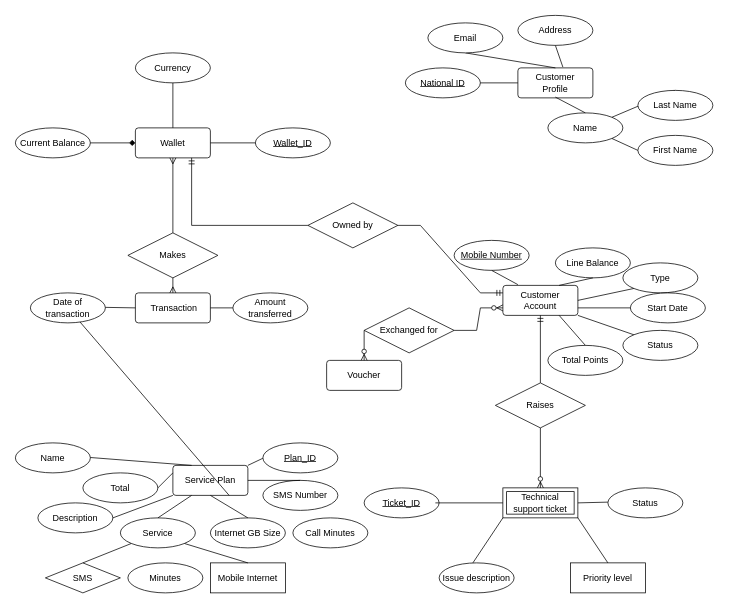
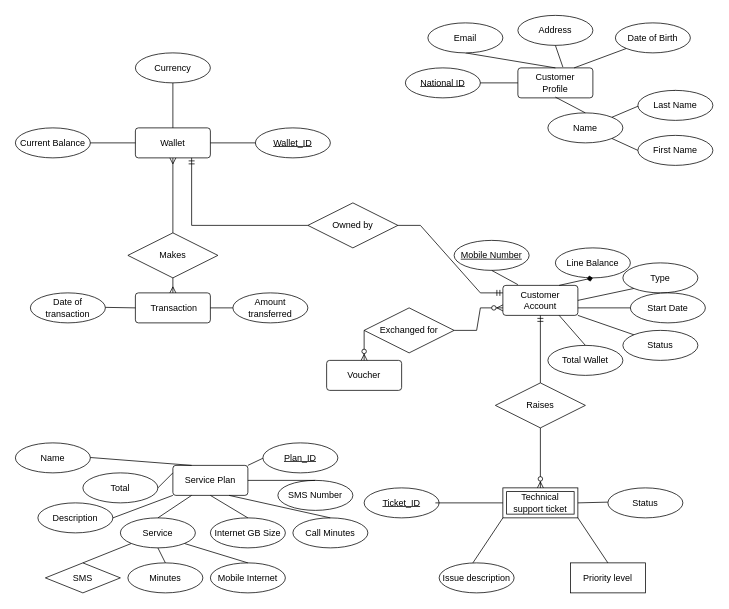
+ <mxCell id="29" value="Date of Birth" style="ellipse;whiteSpace=wrap;html=1;align=center;" parent="1" vertex="1"><mxGeometry x="820" y="30" width="100" height="40" as="geometry" /></mxCell>
+ <mxCell id="33" value="" style="endArrow=none;html=1;rounded=0;fontFamily=Helvetica;fontSize=12;fontColor=default;fontStyle=4;entryX=0;entryY=1;entryDx=0;entryDy=0;exitX=0.75;exitY=0;exitDx=0;exitDy=0;" parent="1" source="9" target="29" edge="1"><mxGeometry relative="1" as="geometry"><mxPoint x="750" y="89" as="sourcePoint" /><mxPoint x="910" y="89" as="targetPoint" /></mxGeometry></mxCell>
- <mxCell id="53" value="" style="endArrow=diamond;html=1;rounded=0;entryX=0;entryY=0.5;entryDx=0;entryDy=0;exitX=1;exitY=0.5;exitDx=0;exitDy=0;" parent="1" source="5" target="3" edge="1"><mxGeometry relative="1" as="geometry"><mxPoint x="410" y="240" as="sourcePoint" /><mxPoint x="570" y="240" as="targetPoint" /></mxGeometry></mxCell>
+ <mxCell id="53" value="" style="endArrow=none;html=1;rounded=0;entryX=0;entryY=0.5;entryDx=0;entryDy=0;exitX=1;exitY=0.5;exitDx=0;exitDy=0;" parent="1" source="5" target="3" edge="1"><mxGeometry relative="1" as="geometry"><mxPoint x="410" y="240" as="sourcePoint" /><mxPoint x="570" y="240" as="targetPoint" /></mxGeometry></mxCell>
- <mxCell id="52" value="" style="endArrow=none;html=1;rounded=0;fontFamily=Helvetica;fontSize=12;fontColor=default;fontStyle=4;entryX=0.5;entryY=1;entryDx=0;entryDy=0;exitX=0.75;exitY=0;exitDx=0;exitDy=0;" parent="1" source="10" target="42" edge="1"><mxGeometry relative="1" as="geometry"><mxPoint x="720" y="379" as="sourcePoint" /><mxPoint x="880" y="379" as="targetPoint" /></mxGeometry></mxCell>
+ <mxCell id="52" value="" style="endArrow=diamond;html=1;rounded=0;fontFamily=Helvetica;fontSize=12;fontColor=default;fontStyle=4;entryX=0.5;entryY=1;entryDx=0;entryDy=0;exitX=0.75;exitY=0;exitDx=0;exitDy=0;" parent="1" source="10" target="42" edge="1"><mxGeometry relative="1" as="geometry"><mxPoint x="720" y="379" as="sourcePoint" /><mxPoint x="880" y="379" as="targetPoint" /></mxGeometry></mxCell>
- <mxCell id="38" value="Total Points" style="ellipse;whiteSpace=wrap;html=1;align=center;" parent="1" vertex="1"><mxGeometry x="730" y="460" width="100" height="40" as="geometry" /></mxCell>
+ <mxCell id="38" value="Total Wallet" style="ellipse;whiteSpace=wrap;html=1;align=center;" parent="1" vertex="1"><mxGeometry x="730" y="460" width="100" height="40" as="geometry" /></mxCell>
- <mxCell id="81" value="" style="endArrow=none;html=1;rounded=0;fontFamily=Helvetica;fontSize=12;fontColor=default;fontStyle=4;exitX=0.75;exitY=1;exitDx=0;exitDy=0;" edge="1" parent="1" source="63" target="24"><mxGeometry relative="1" as="geometry"><mxPoint x="280" y="680" as="sourcePoint" /><mxPoint x="340" y="680" as="targetPoint" /></mxGeometry></mxCell>
+ <mxCell id="81" value="" style="endArrow=none;html=1;rounded=0;fontFamily=Helvetica;fontSize=12;fontColor=default;fontStyle=4;entryX=0.5;entryY=0;entryDx=0;entryDy=0;exitX=0.75;exitY=1;exitDx=0;exitDy=0;" edge="1" parent="1" source="63" target="75"><mxGeometry relative="1" as="geometry"><mxPoint x="280" y="680" as="sourcePoint" /><mxPoint x="340" y="680" as="targetPoint" /></mxGeometry></mxCell>
- <mxCell id="74" value="SMS Number" style="ellipse;whiteSpace=wrap;html=1;align=center;" vertex="1" parent="1"><mxGeometry x="350" y="640" width="100" height="40" as="geometry" /></mxCell>
+ <mxCell id="74" value="SMS Number" style="ellipse;whiteSpace=wrap;html=1;align=center;" vertex="1" parent="1"><mxGeometry x="370" y="640" width="100" height="40" as="geometry" /></mxCell>
+ <mxCell id="73" value="" style="endArrow=none;html=1;rounded=0;fontFamily=Helvetica;fontSize=12;fontColor=default;fontStyle=4;entryX=0.5;entryY=1;entryDx=0;entryDy=0;exitX=0.5;exitY=0;exitDx=0;exitDy=0;" edge="1" parent="1" source="68" target="65"><mxGeometry relative="1" as="geometry"><mxPoint x="295" y="766" as="sourcePoint" /><mxPoint x="210" y="740" as="targetPoint" /></mxGeometry></mxCell>
- <mxCell id="69" value="Mobile Internet" style="whiteSpace=wrap;html=1;align=center;rounded=0;" vertex="1" parent="1"><mxGeometry x="280" y="750" width="100" height="40" as="geometry" /></mxCell>
+ <mxCell id="69" value="Mobile Internet" style="ellipse;whiteSpace=wrap;html=1;align=center;" vertex="1" parent="1"><mxGeometry x="280" y="750" width="100" height="40" as="geometry" /></mxCell>
